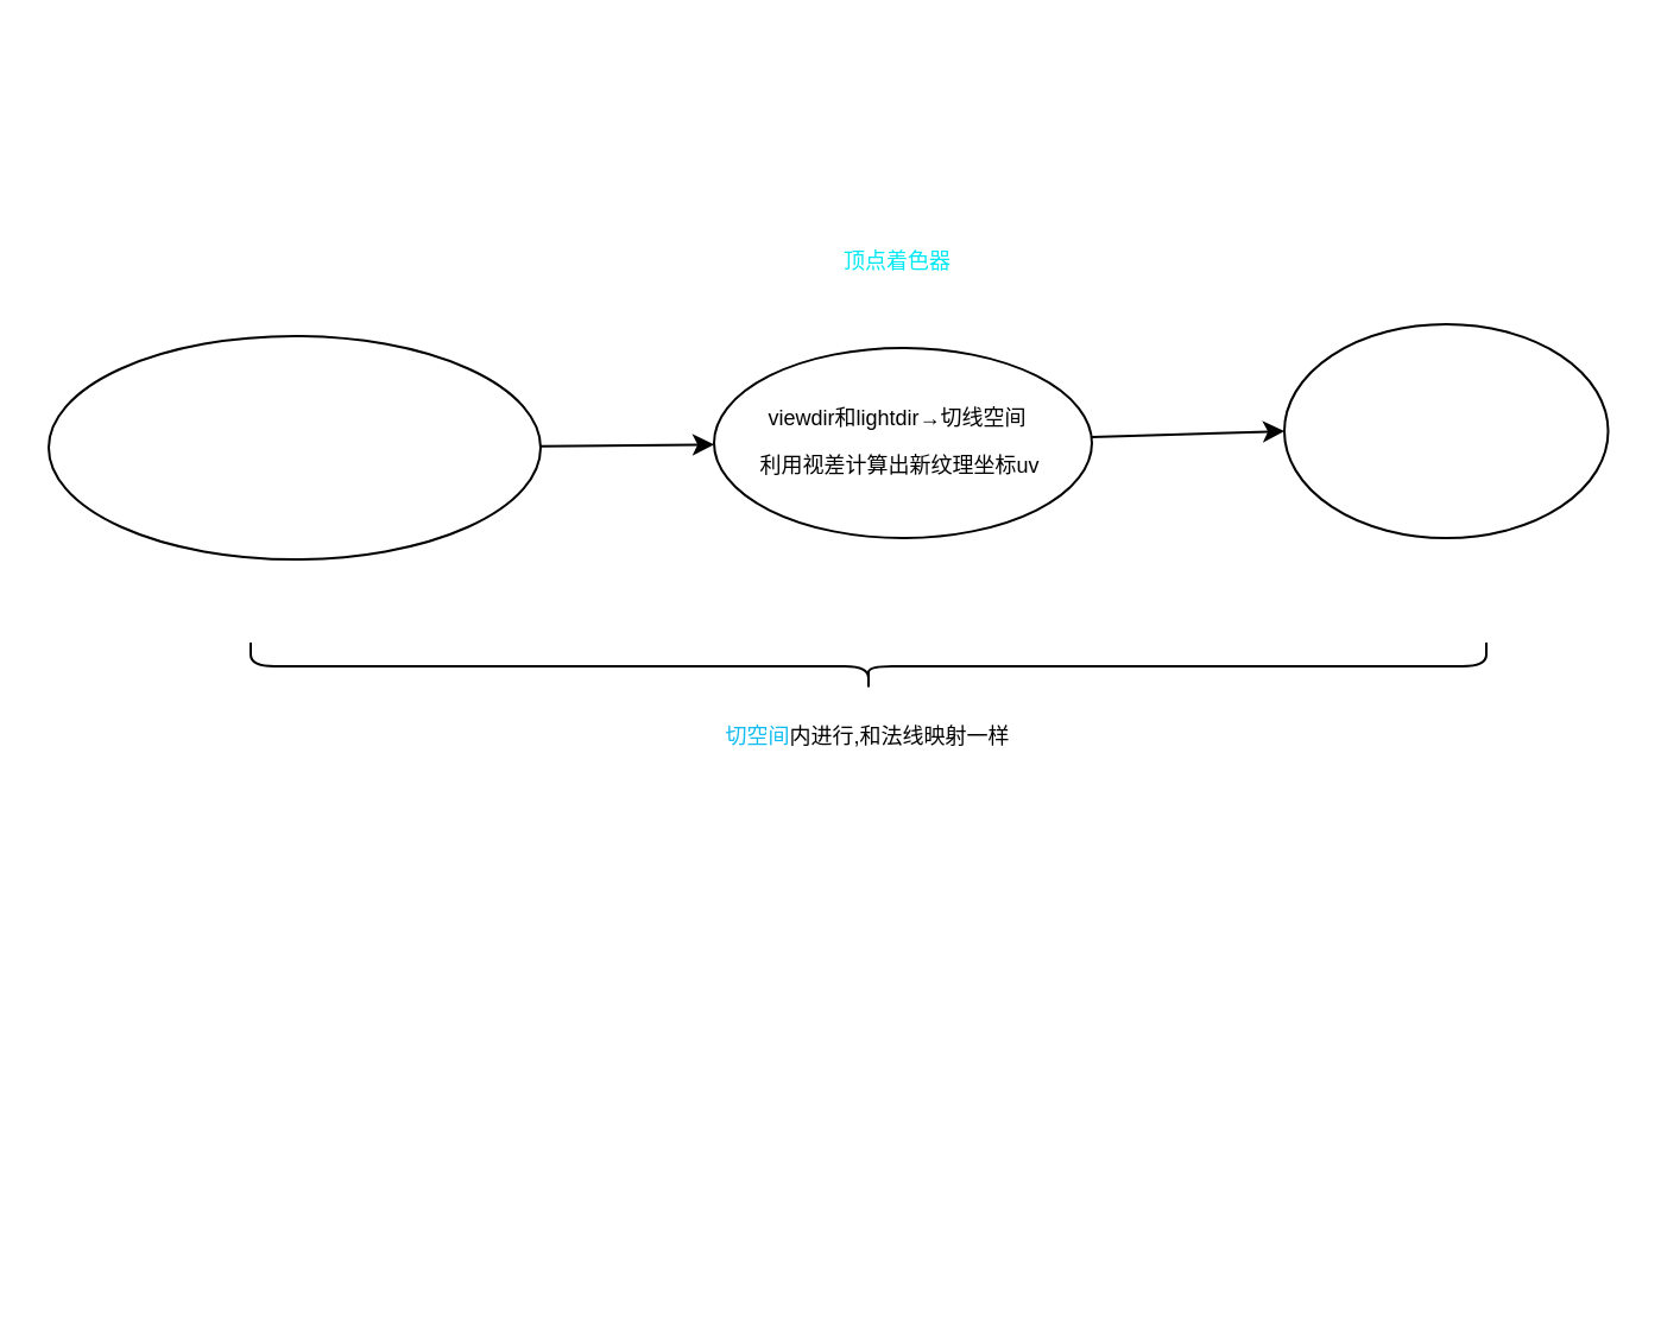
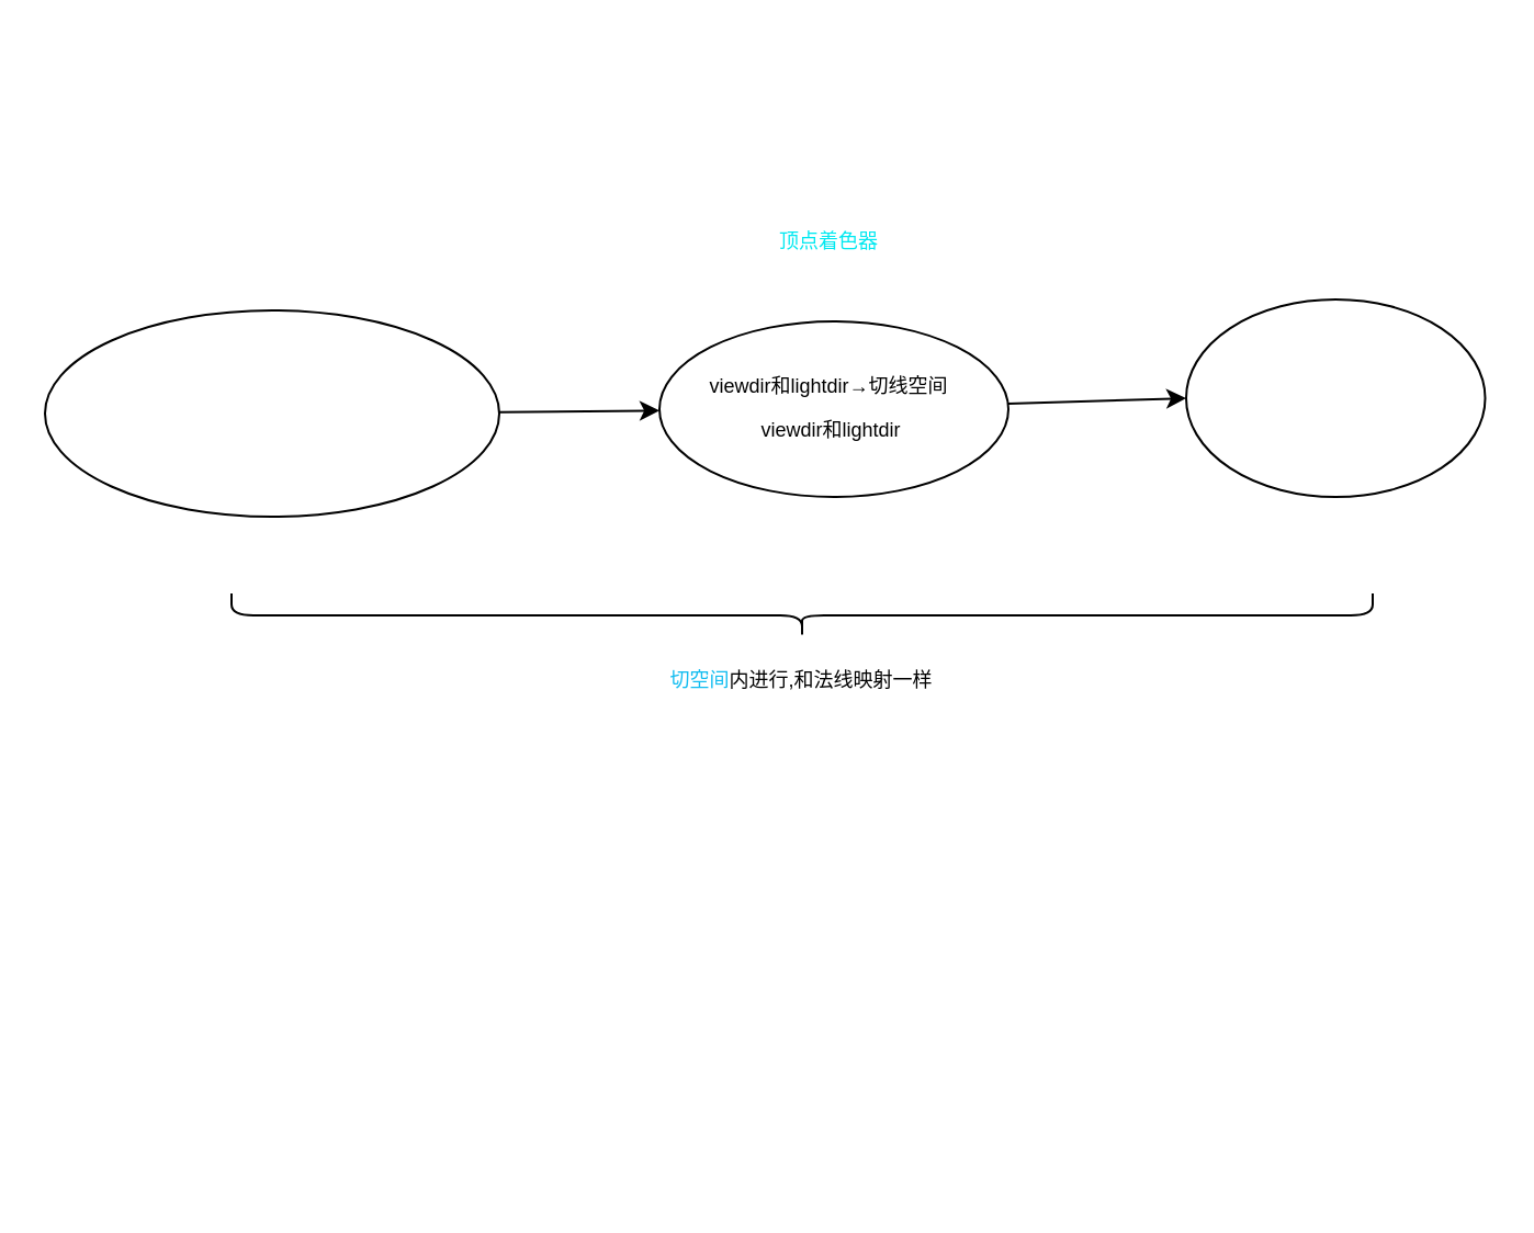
- <mxCell id="8" value="利用视差计算出新纹理坐标uv" style="text;html=1;strokeColor=none;fillColor=none;align=center;verticalAlign=middle;whiteSpace=wrap;rounded=0;sketch=0;fontSize=9;" vertex="1" parent="1"><mxGeometry x="315.25" y="181" width="127" height="30" as="geometry" /></mxCell>
+ <mxCell id="8" value="viewdir和lightdir" style="text;html=1;strokeColor=none;fillColor=none;align=center;verticalAlign=middle;whiteSpace=wrap;rounded=0;sketch=0;fontSize=9;" vertex="1" parent="1"><mxGeometry x="315.25" y="181" width="127" height="30" as="geometry" /></mxCell>
